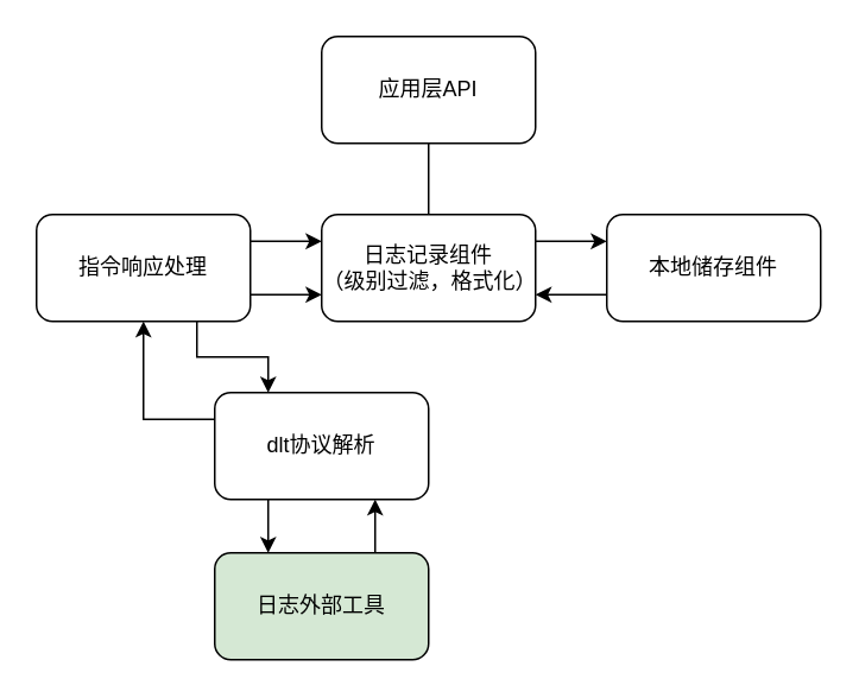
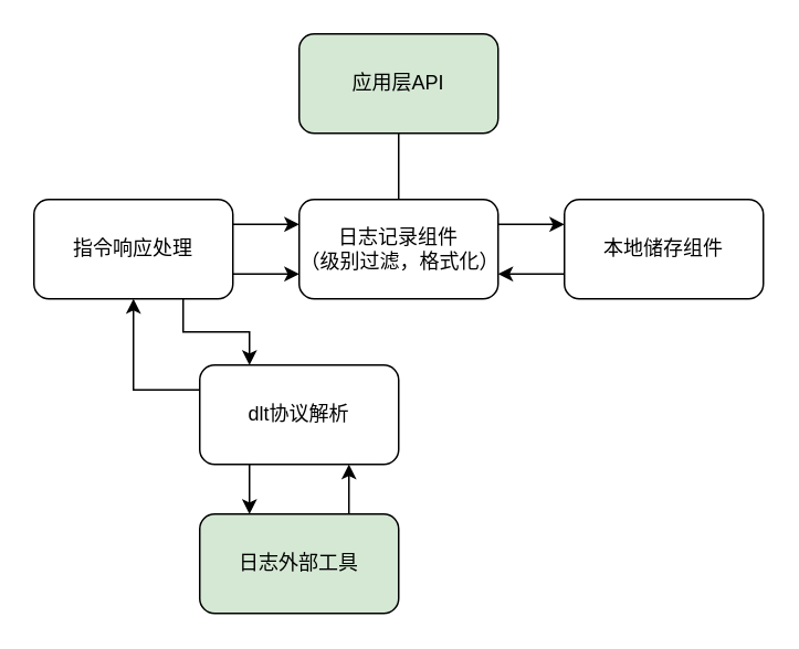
- <mxCell id="14" value="应用层API" style="rounded=1;whiteSpace=wrap;html=1;" vertex="1" parent="1"><mxGeometry x="180" y="20" width="120" height="60" as="geometry" /></mxCell>
+ <mxCell id="14" value="应用层API" style="rounded=1;whiteSpace=wrap;html=1;fillColor=#d5e8d4;" vertex="1" parent="1"><mxGeometry x="180" y="20" width="120" height="60" as="geometry" /></mxCell>
